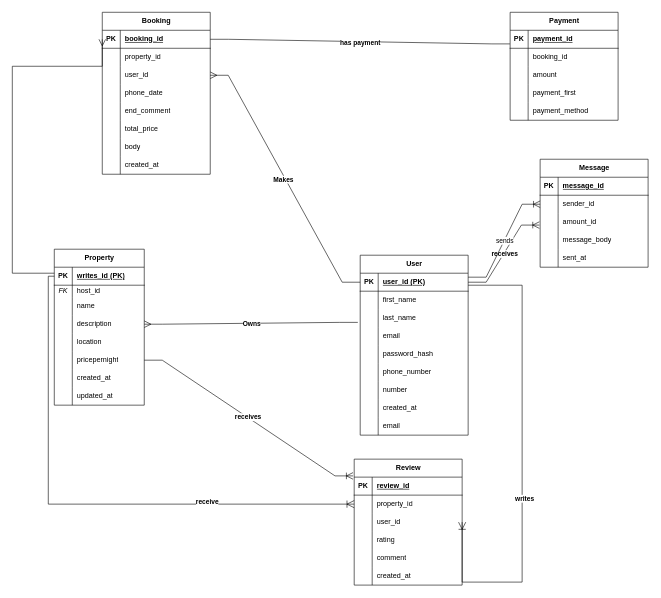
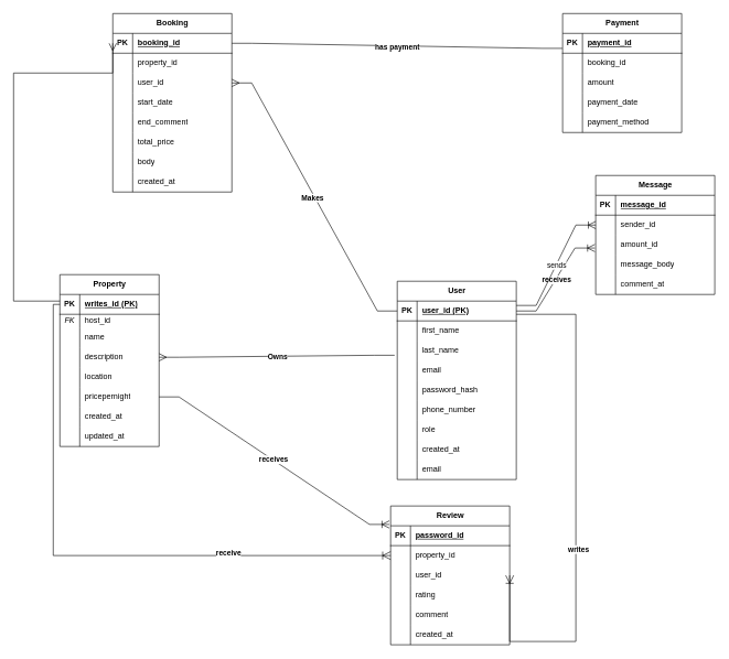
- <mxCell id="67" value="phone_date" style="shape=partialRectangle;connectable=0;fillColor=none;top=0;left=0;bottom=0;right=0;align=left;spacingLeft=6;overflow=hidden;whiteSpace=wrap;html=1;" vertex="1" parent="65"><mxGeometry x="30" width="150" height="30" as="geometry"><mxRectangle width="150" height="30" as="alternateBounds" /></mxGeometry></mxCell>
+ <mxCell id="67" value="start_date" style="shape=partialRectangle;connectable=0;fillColor=none;top=0;left=0;bottom=0;right=0;align=left;spacingLeft=6;overflow=hidden;whiteSpace=wrap;html=1;" vertex="1" parent="65"><mxGeometry x="30" width="150" height="30" as="geometry"><mxRectangle width="150" height="30" as="alternateBounds" /></mxGeometry></mxCell>
- <mxCell id="92" value="payment_first" style="shape=partialRectangle;connectable=0;fillColor=none;top=0;left=0;bottom=0;right=0;align=left;spacingLeft=6;overflow=hidden;whiteSpace=wrap;html=1;" vertex="1" parent="90"><mxGeometry x="30" width="150" height="30" as="geometry"><mxRectangle width="150" height="30" as="alternateBounds" /></mxGeometry></mxCell>
+ <mxCell id="92" value="payment_date" style="shape=partialRectangle;connectable=0;fillColor=none;top=0;left=0;bottom=0;right=0;align=left;spacingLeft=6;overflow=hidden;whiteSpace=wrap;html=1;" vertex="1" parent="90"><mxGeometry x="30" width="150" height="30" as="geometry"><mxRectangle width="150" height="30" as="alternateBounds" /></mxGeometry></mxCell>
- <mxCell id="130" value="sent_at" style="shape=partialRectangle;connectable=0;fillColor=none;top=0;left=0;bottom=0;right=0;align=left;spacingLeft=6;overflow=hidden;whiteSpace=wrap;html=1;" vertex="1" parent="128"><mxGeometry x="30" width="150" height="30" as="geometry"><mxRectangle width="150" height="30" as="alternateBounds" /></mxGeometry></mxCell>
+ <mxCell id="130" value="comment_at" style="shape=partialRectangle;connectable=0;fillColor=none;top=0;left=0;bottom=0;right=0;align=left;spacingLeft=6;overflow=hidden;whiteSpace=wrap;html=1;" vertex="1" parent="128"><mxGeometry x="30" width="150" height="30" as="geometry"><mxRectangle width="150" height="30" as="alternateBounds" /></mxGeometry></mxCell>
- <mxCell id="23" value="number" style="shape=partialRectangle;connectable=0;fillColor=none;top=0;left=0;bottom=0;right=0;align=left;spacingLeft=6;overflow=hidden;whiteSpace=wrap;html=1;" vertex="1" parent="21"><mxGeometry x="30" width="150" height="30" as="geometry"><mxRectangle width="150" height="30" as="alternateBounds" /></mxGeometry></mxCell>
+ <mxCell id="23" value="role" style="shape=partialRectangle;connectable=0;fillColor=none;top=0;left=0;bottom=0;right=0;align=left;spacingLeft=6;overflow=hidden;whiteSpace=wrap;html=1;" vertex="1" parent="21"><mxGeometry x="30" width="150" height="30" as="geometry"><mxRectangle width="150" height="30" as="alternateBounds" /></mxGeometry></mxCell>
- <mxCell id="99" value="review_id" style="shape=partialRectangle;connectable=0;fillColor=none;top=0;left=0;bottom=0;right=0;align=left;spacingLeft=6;fontStyle=5;overflow=hidden;whiteSpace=wrap;html=1;" vertex="1" parent="97"><mxGeometry x="30" width="150" height="30" as="geometry"><mxRectangle width="150" height="30" as="alternateBounds" /></mxGeometry></mxCell>
+ <mxCell id="99" value="password_id" style="shape=partialRectangle;connectable=0;fillColor=none;top=0;left=0;bottom=0;right=0;align=left;spacingLeft=6;fontStyle=5;overflow=hidden;whiteSpace=wrap;html=1;" vertex="1" parent="97"><mxGeometry x="30" width="150" height="30" as="geometry"><mxRectangle width="150" height="30" as="alternateBounds" /></mxGeometry></mxCell>
